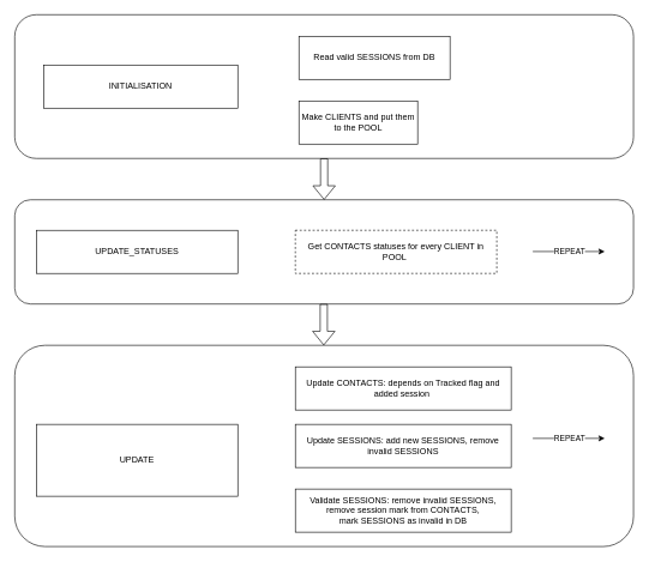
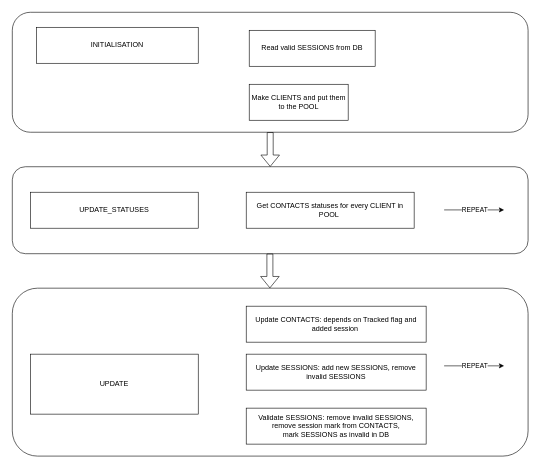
- <mxCell id="4" value="INITIALISATION" style="rounded=0;whiteSpace=wrap;html=1;" vertex="1" parent="1"><mxGeometry x="60" y="90" width="270" height="60" as="geometry" /></mxCell>
+ <mxCell id="4" value="INITIALISATION" style="rounded=0;whiteSpace=wrap;html=1;" vertex="1" parent="1"><mxGeometry x="60" y="45" width="270" height="60" as="geometry" /></mxCell>
- <mxCell id="12" value="Get CONTACTS statuses for every CLIENT in POOL&amp;nbsp;" style="rounded=0;whiteSpace=wrap;html=1;dashed=1;" vertex="1" parent="1"><mxGeometry x="410" y="320" width="280" height="60" as="geometry" /></mxCell>
+ <mxCell id="12" value="Get CONTACTS statuses for every CLIENT in POOL&amp;nbsp;" style="rounded=0;whiteSpace=wrap;html=1;" vertex="1" parent="1"><mxGeometry x="410" y="320" width="280" height="60" as="geometry" /></mxCell>
